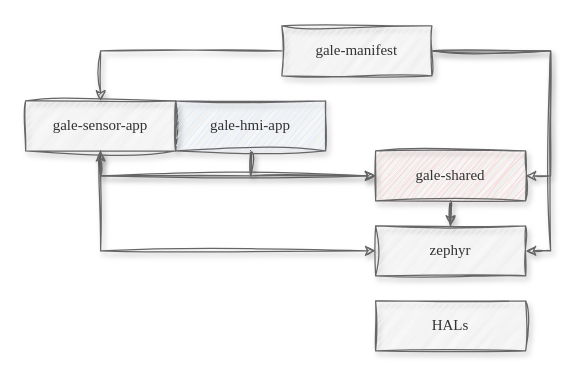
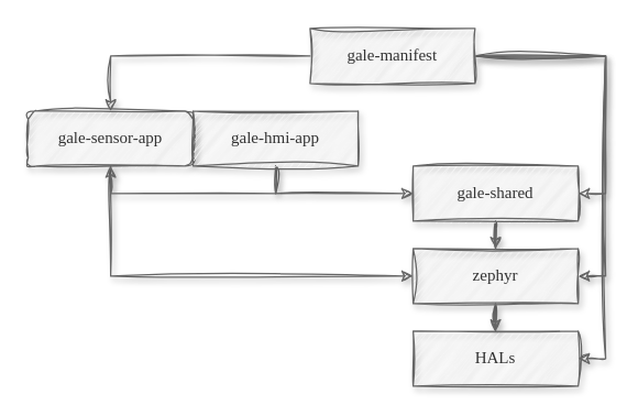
- <mxCell id="9" value="&lt;div&gt;gale-sensor-app&lt;/div&gt;" style="rounded=0;whiteSpace=wrap;html=1;fillColor=#f5f5f5;strokeColor=#666666;sketch=1;curveFitting=1;jiggle=2;shadow=1;fontFamily=Comic Sans MS;fontColor=#333333;" parent="1" vertex="1"><mxGeometry x="20" y="80" width="120" height="40" as="geometry" /></mxCell>
+ <mxCell id="9" value="&lt;div&gt;gale-sensor-app&lt;/div&gt;" style="whiteSpace=wrap;html=1;fillColor=#f5f5f5;strokeColor=#666666;sketch=1;curveFitting=1;jiggle=2;shadow=1;fontFamily=Comic Sans MS;fontColor=#333333;rounded=1;" parent="1" vertex="1"><mxGeometry x="20" y="80" width="120" height="40" as="geometry" /></mxCell>
- <mxCell id="12" value="gale-hmi-app" style="rounded=0;whiteSpace=wrap;html=1;fillColor=#dae8fc;strokeColor=#666666;sketch=1;curveFitting=1;jiggle=2;shadow=1;fontFamily=Comic Sans MS;fontColor=#333333;" parent="1" vertex="1"><mxGeometry x="140" y="80" width="120" height="40" as="geometry" /></mxCell>
+ <mxCell id="12" value="gale-hmi-app" style="rounded=0;whiteSpace=wrap;html=1;fillColor=#f5f5f5;strokeColor=#666666;sketch=1;curveFitting=1;jiggle=2;shadow=1;fontFamily=Comic Sans MS;fontColor=#333333;" parent="1" vertex="1"><mxGeometry x="140" y="80" width="120" height="40" as="geometry" /></mxCell>
- <mxCell id="7" style="edgeStyle=orthogonalEdgeStyle;rounded=0;orthogonalLoop=1;jettySize=auto;html=1;exitX=0.5;exitY=1;exitDx=0;exitDy=0;entryX=0;entryY=0.5;entryDx=0;entryDy=0;sketch=1;curveFitting=1;jiggle=2;shadow=1;strokeColor=#666666;fillColor=#f5f5f5;" edge="1" parent="1" source="9" target="14"><mxGeometry relative="1" as="geometry" /></mxCell>
- <mxCell id="14" value="gale-shared" style="rounded=0;whiteSpace=wrap;html=1;fillColor=#f8cecc;strokeColor=#666666;sketch=1;curveFitting=1;jiggle=2;shadow=1;fontFamily=Comic Sans MS;fontColor=#333333;" parent="1" vertex="1"><mxGeometry x="300" y="120" width="120" height="40" as="geometry" /></mxCell>
+ <mxCell id="14" value="gale-shared" style="rounded=0;whiteSpace=wrap;html=1;fillColor=#f5f5f5;strokeColor=#666666;sketch=1;curveFitting=1;jiggle=2;shadow=1;fontFamily=Comic Sans MS;fontColor=#333333;" parent="1" vertex="1"><mxGeometry x="300" y="120" width="120" height="40" as="geometry" /></mxCell>
+ <mxCell id="15" value="" style="edgeStyle=orthogonalEdgeStyle;rounded=0;orthogonalLoop=1;jettySize=auto;html=1;sketch=1;curveFitting=1;jiggle=2;shadow=1;strokeColor=#666666;fillColor=#f5f5f5;" edge="1" parent="1" source="16" target="17"><mxGeometry relative="1" as="geometry" /></mxCell>
+ <mxCell id="2" style="edgeStyle=orthogonalEdgeStyle;rounded=0;orthogonalLoop=1;jettySize=auto;html=1;exitX=1;exitY=0.5;exitDx=0;exitDy=0;entryX=1;entryY=0.5;entryDx=0;entryDy=0;sketch=1;curveFitting=1;jiggle=2;shadow=1;strokeColor=#666666;fillColor=#f5f5f5;" edge="1" parent="1" source="6" target="17"><mxGeometry relative="1" as="geometry" /></mxCell>
